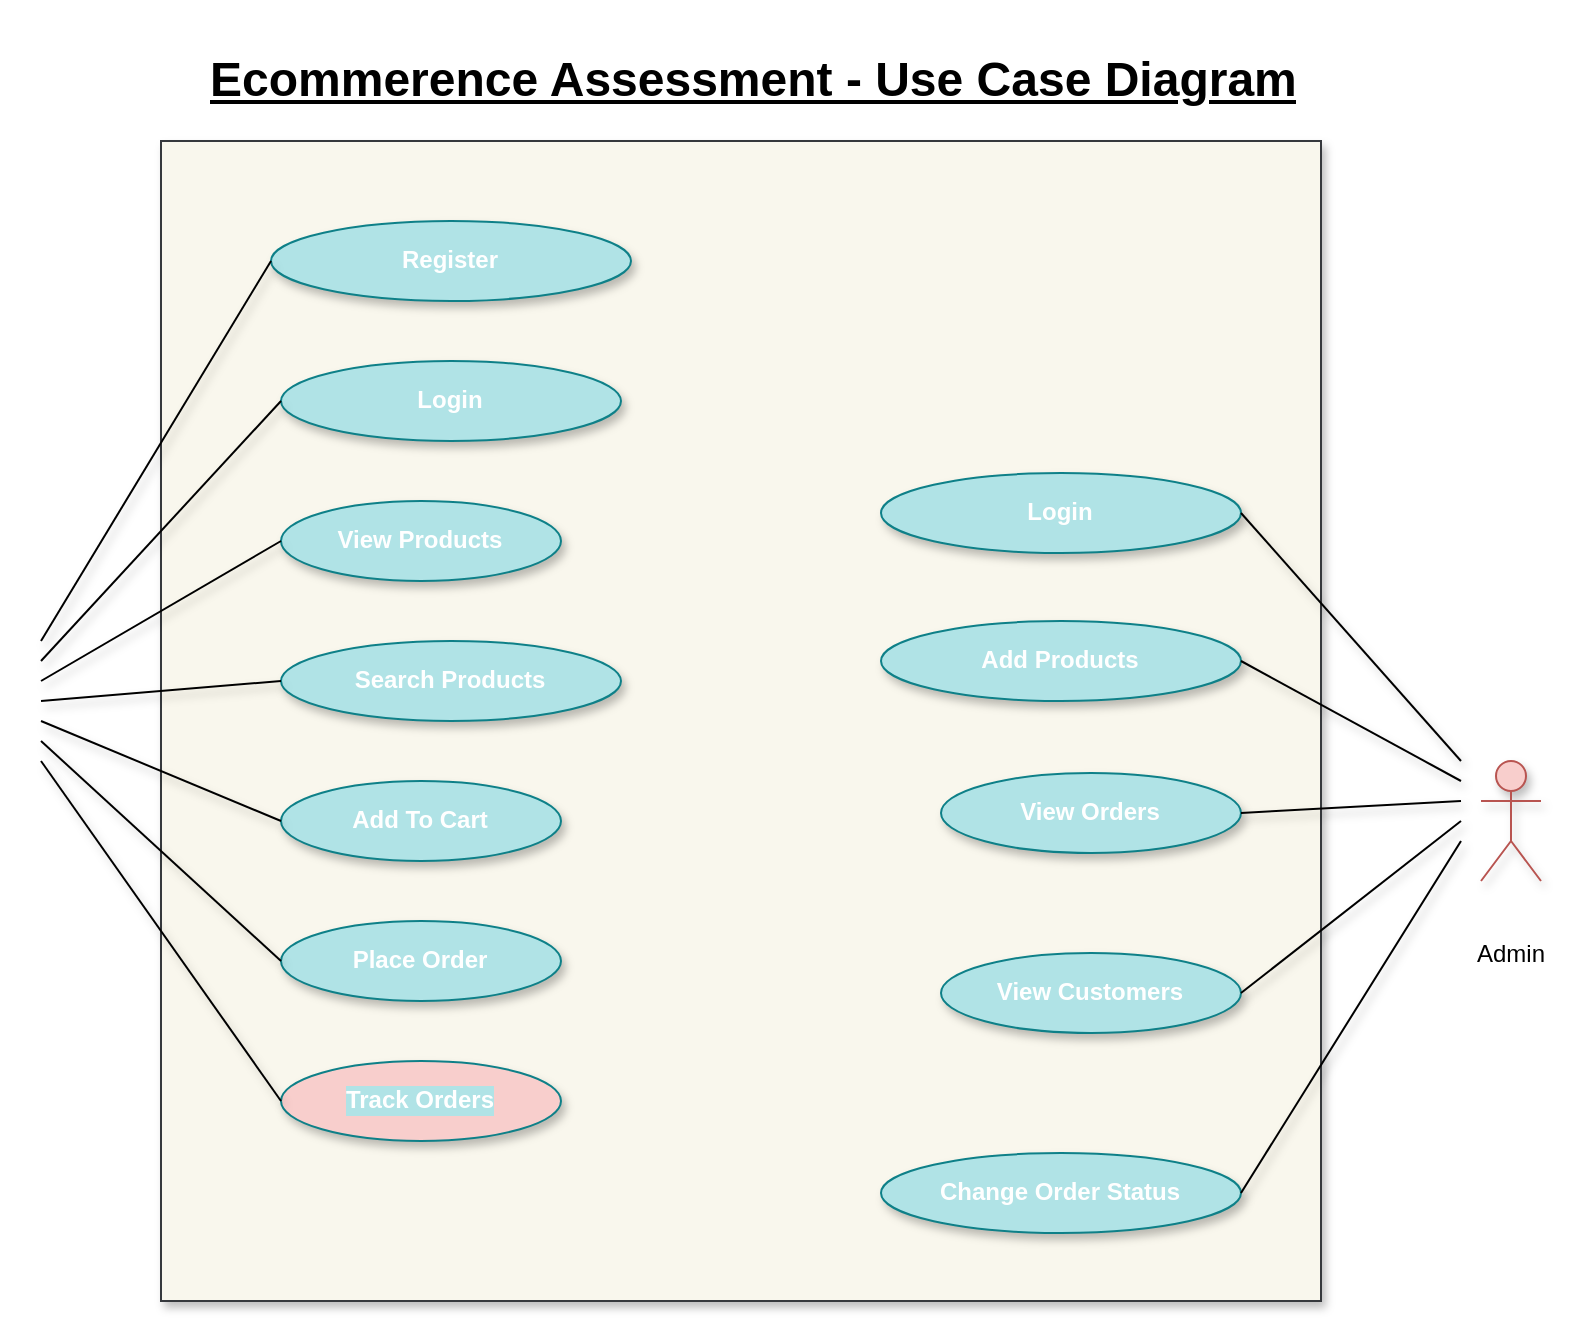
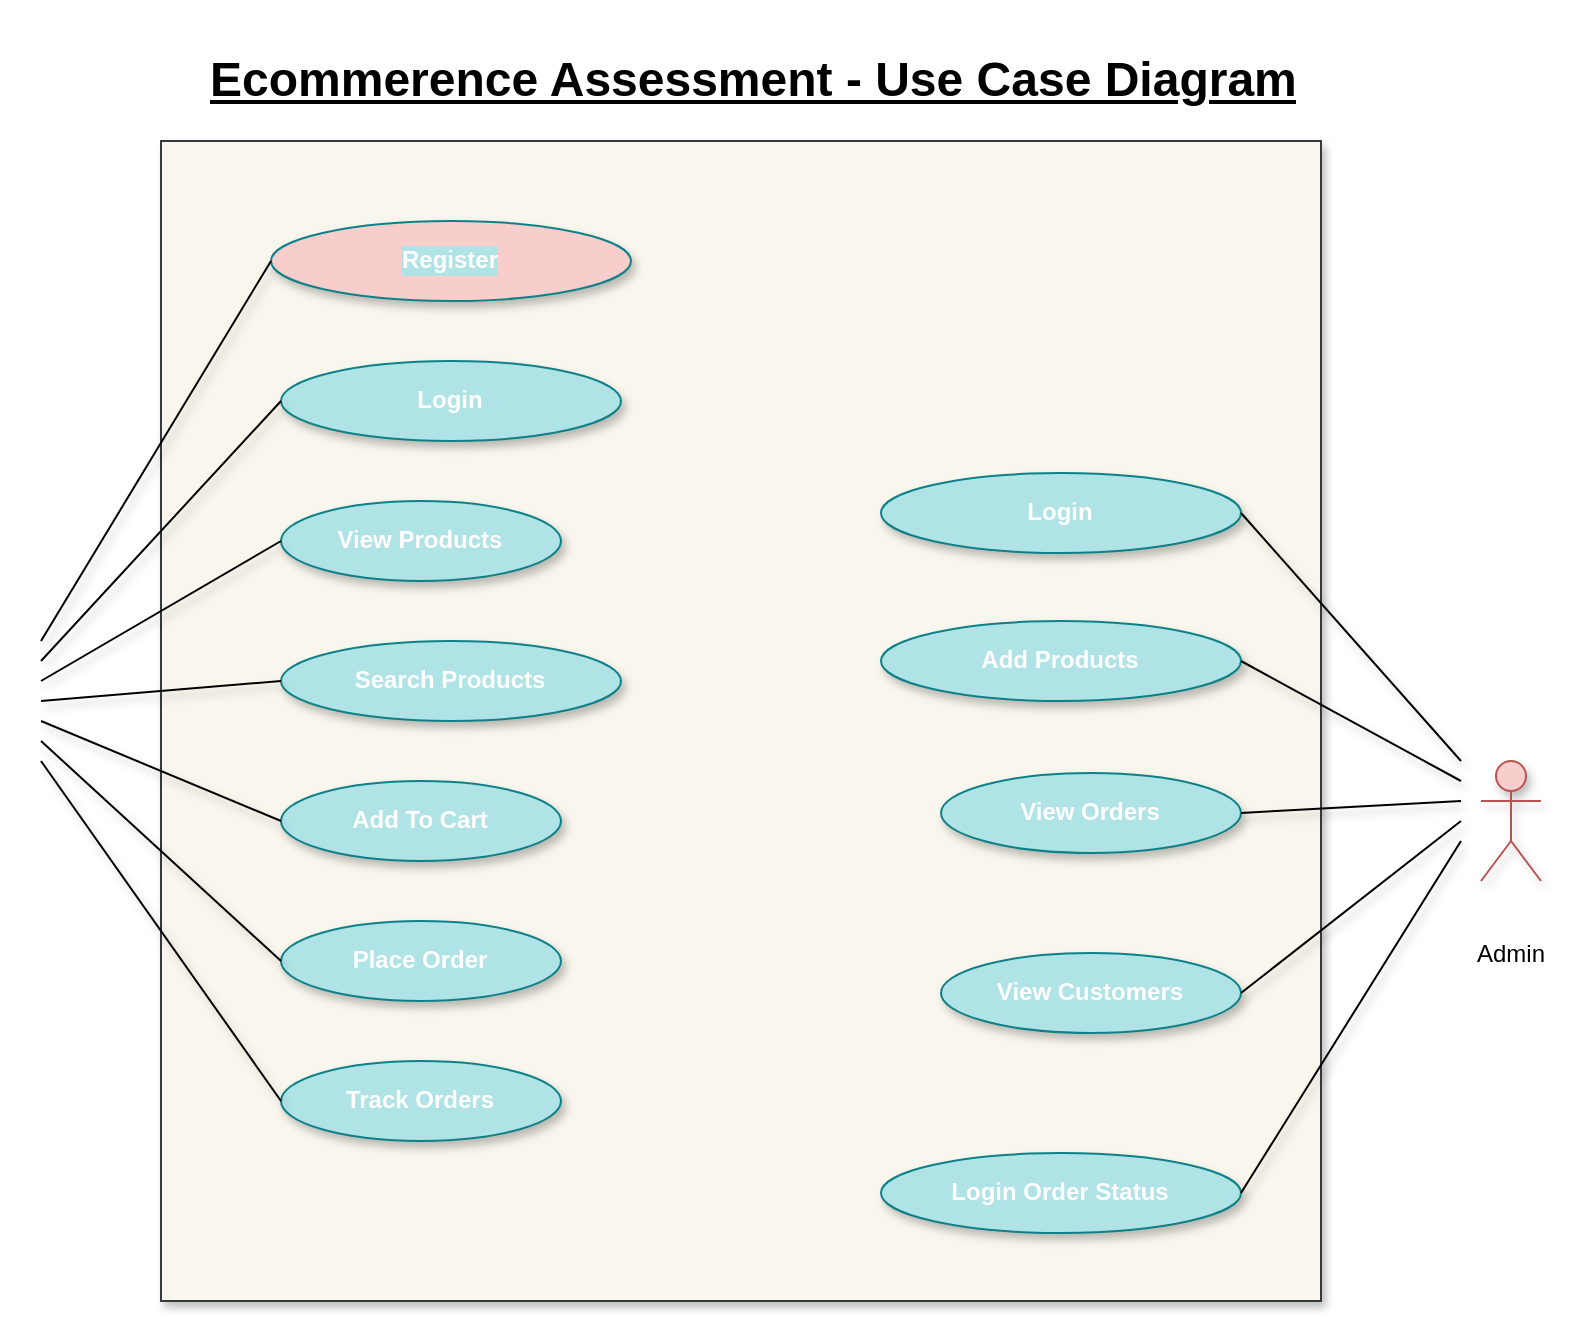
- <mxCell id="8" value="&lt;b&gt;Register&lt;/b&gt;" style="ellipse;whiteSpace=wrap;html=1;shadow=1;labelBackgroundColor=#B0E3E6;fontSize=12;fillColor=#b0e3e6;strokeColor=#0e8088;labelBorderColor=none;fontColor=#FFFFFF;" vertex="1" parent="1"><mxGeometry x="135" y="110" width="180" height="40" as="geometry" /></mxCell>
+ <mxCell id="8" value="&lt;b&gt;Register&lt;/b&gt;" style="ellipse;whiteSpace=wrap;html=1;shadow=1;labelBackgroundColor=#B0E3E6;fontSize=12;fillColor=#f8cecc;strokeColor=#0e8088;labelBorderColor=none;fontColor=#FFFFFF;" vertex="1" parent="1"><mxGeometry x="135" y="110" width="180" height="40" as="geometry" /></mxCell>
- <mxCell id="10" value="&lt;b&gt;Track Orders&lt;/b&gt;" style="ellipse;whiteSpace=wrap;html=1;shadow=1;labelBackgroundColor=#B0E3E6;fontSize=12;fillColor=#f8cecc;strokeColor=#0e8088;labelBorderColor=none;fontColor=#FFFFFF;" vertex="1" parent="1"><mxGeometry x="140" y="530" width="140" height="40" as="geometry" /></mxCell>
+ <mxCell id="10" value="&lt;b&gt;Track Orders&lt;/b&gt;" style="ellipse;whiteSpace=wrap;html=1;shadow=1;labelBackgroundColor=#B0E3E6;fontSize=12;fillColor=#b0e3e6;strokeColor=#0e8088;labelBorderColor=none;fontColor=#FFFFFF;" vertex="1" parent="1"><mxGeometry x="140" y="530" width="140" height="40" as="geometry" /></mxCell>
- <mxCell id="13" value="&lt;b&gt;Change Order Status&lt;/b&gt;" style="ellipse;whiteSpace=wrap;html=1;shadow=1;labelBackgroundColor=#B0E3E6;fontSize=12;fillColor=#b0e3e6;strokeColor=#0e8088;labelBorderColor=none;fontColor=#FFFFFF;" vertex="1" parent="1"><mxGeometry x="440" y="576" width="180" height="40" as="geometry" /></mxCell>
+ <mxCell id="13" value="&lt;b&gt;Login Order Status&lt;/b&gt;" style="ellipse;whiteSpace=wrap;html=1;shadow=1;labelBackgroundColor=#B0E3E6;fontSize=12;fillColor=#b0e3e6;strokeColor=#0e8088;labelBorderColor=none;fontColor=#FFFFFF;" vertex="1" parent="1"><mxGeometry x="440" y="576" width="180" height="40" as="geometry" /></mxCell>
